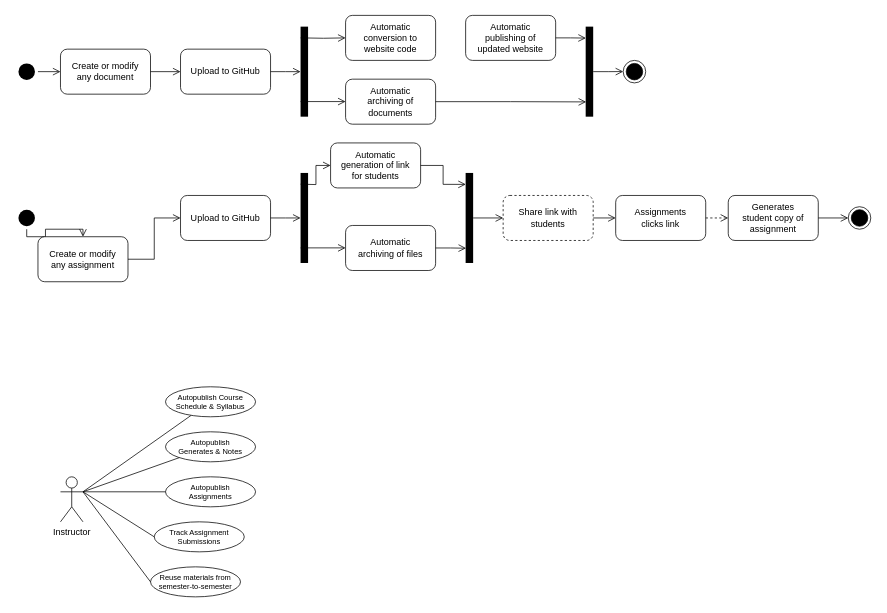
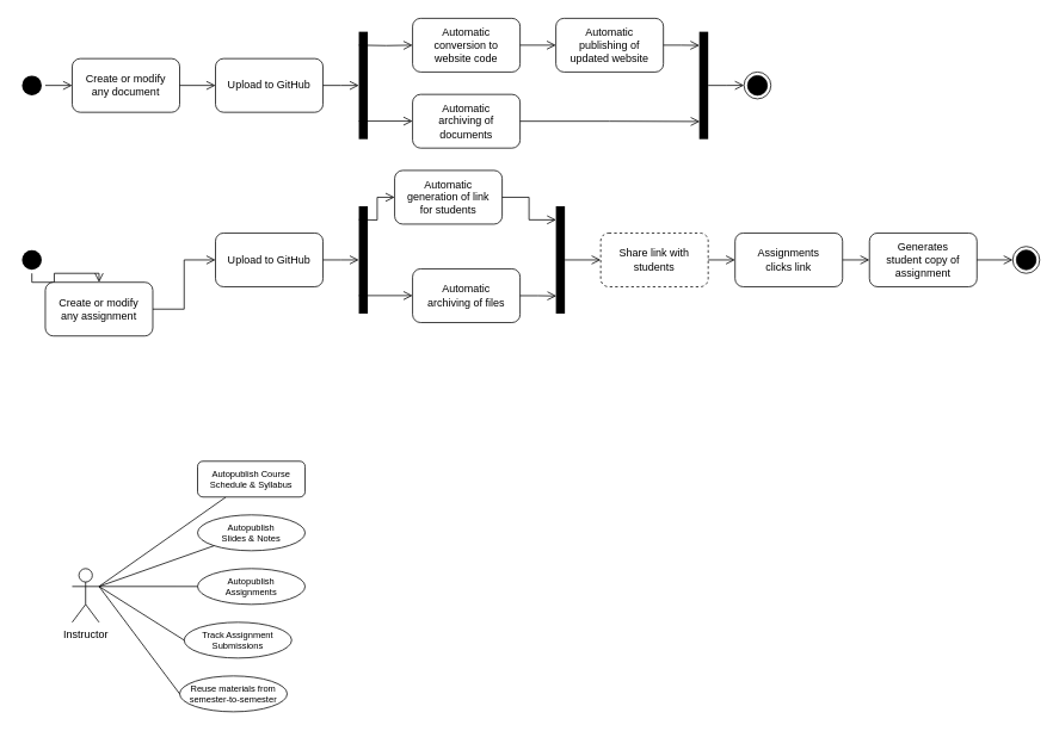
+ <mxCell id="14" value="" style="edgeStyle=orthogonalEdgeStyle;html=1;verticalAlign=bottom;endArrow=open;endSize=8;strokeColor=#000000;rounded=0;" edge="1" parent="1" source="10" target="16"><mxGeometry relative="1" as="geometry"><mxPoint x="470" y="60" as="targetPoint" /><mxPoint x="410" y="60" as="sourcePoint" /></mxGeometry></mxCell>
- <mxCell id="39" value="" style="edgeStyle=orthogonalEdgeStyle;html=1;verticalAlign=bottom;endArrow=open;endSize=8;strokeColor=#000000;rounded=0;dashed=1;" edge="1" parent="1" source="36" target="38"><mxGeometry relative="1" as="geometry"><mxPoint x="830" y="300" as="targetPoint" /><mxPoint x="800" y="300" as="sourcePoint" /></mxGeometry></mxCell>
+ <mxCell id="39" value="" style="edgeStyle=orthogonalEdgeStyle;html=1;verticalAlign=bottom;endArrow=open;endSize=8;strokeColor=#000000;rounded=0;" edge="1" parent="1" source="36" target="38"><mxGeometry relative="1" as="geometry"><mxPoint x="830" y="300" as="targetPoint" /><mxPoint x="800" y="300" as="sourcePoint" /></mxGeometry></mxCell>
- <mxCell id="45" value="Autopublish Course &lt;br&gt;Schedule &amp;amp; Syllabus" style="ellipse;whiteSpace=wrap;html=1;fontSize=10;" vertex="1" parent="1"><mxGeometry x="220" y="515" width="120" height="40" as="geometry" /></mxCell>
+ <mxCell id="45" value="Autopublish Course &lt;br&gt;Schedule &amp;amp; Syllabus" style="whiteSpace=wrap;html=1;fontSize=10;rounded=1;" vertex="1" parent="1"><mxGeometry x="220" y="515" width="120" height="40" as="geometry" /></mxCell>
- <mxCell id="44" value="Autopublish&lt;br&gt;Generates &amp;amp; Notes" style="ellipse;whiteSpace=wrap;html=1;fontSize=10;" vertex="1" parent="1"><mxGeometry x="220" y="575" width="120" height="40" as="geometry" /></mxCell>
+ <mxCell id="44" value="Autopublish&lt;br&gt;Slides &amp;amp; Notes" style="ellipse;whiteSpace=wrap;html=1;fontSize=10;" vertex="1" parent="1"><mxGeometry x="220" y="575" width="120" height="40" as="geometry" /></mxCell>
